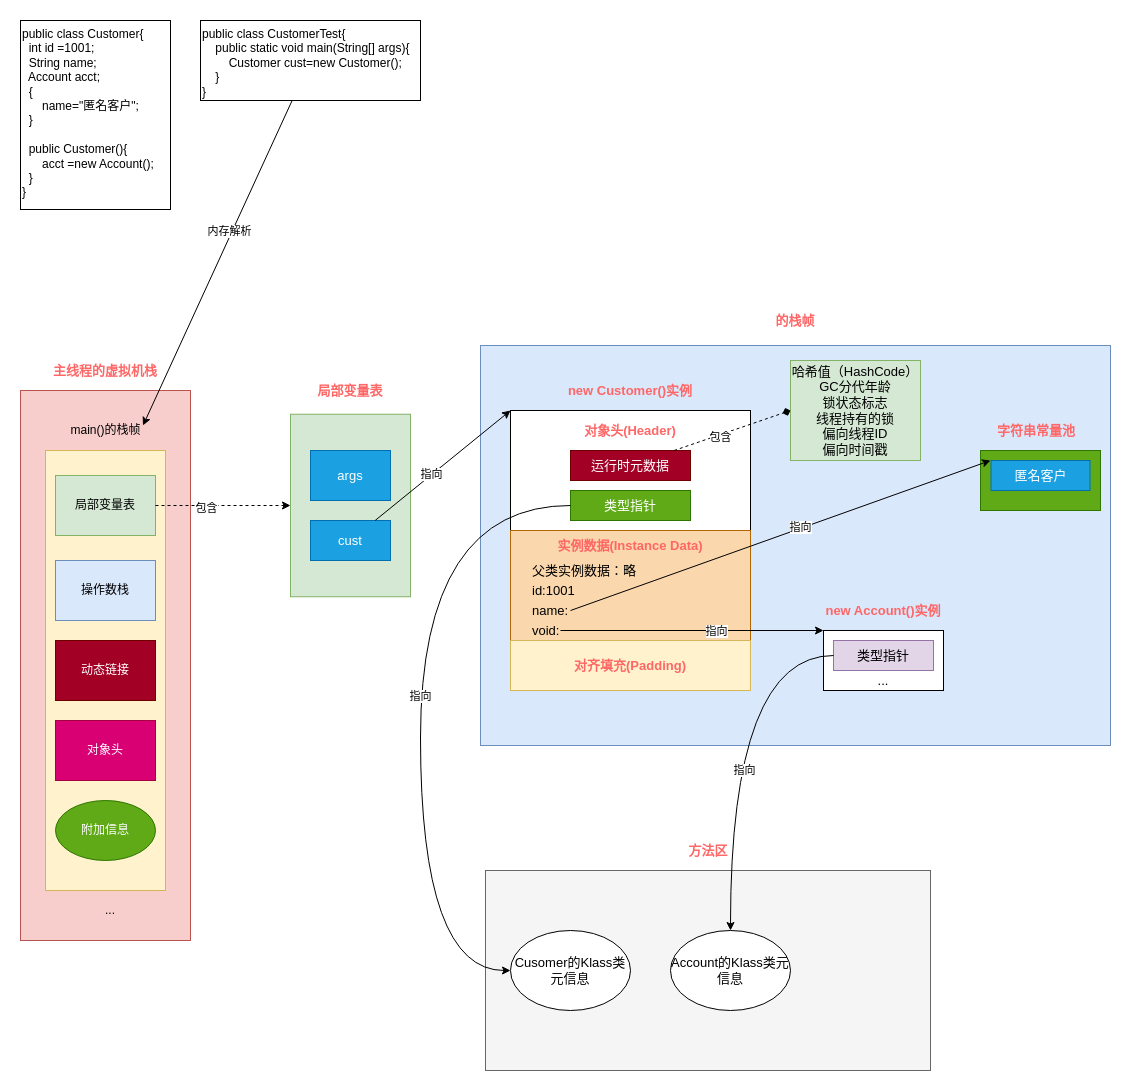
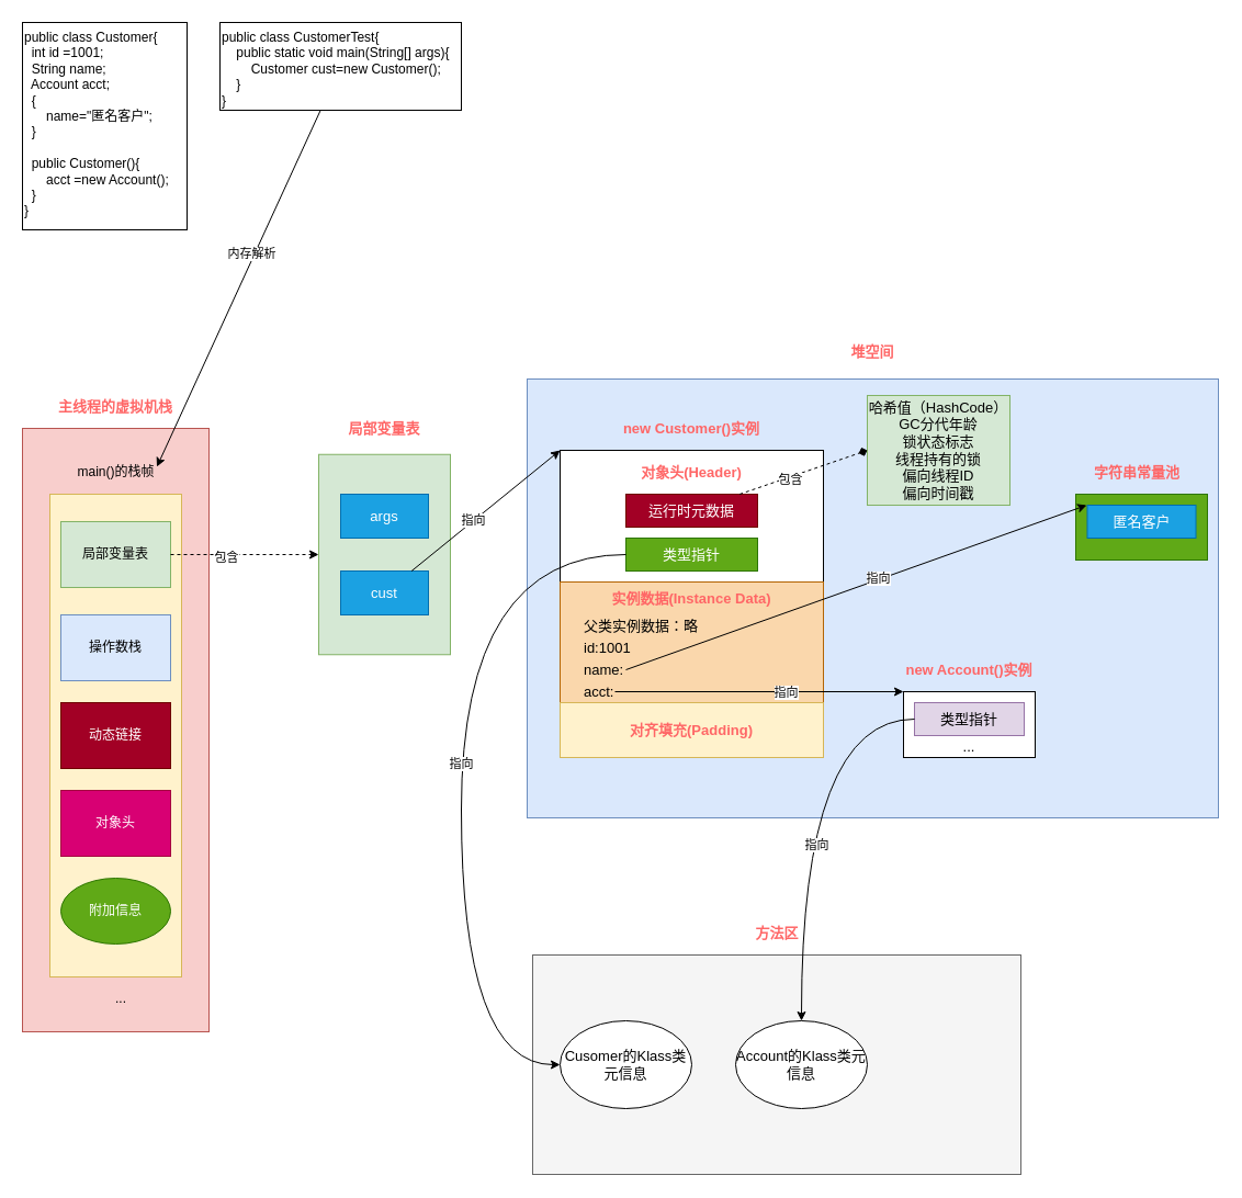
- <mxCell id="39" value="的栈帧" style="text;html=1;strokeColor=none;fillColor=none;align=center;verticalAlign=middle;whiteSpace=wrap;rounded=0;fontSize=13;fontStyle=1;fontColor=#FF6666;" parent="1" vertex="1"><mxGeometry x="739" y="310" width="112" height="20" as="geometry" /></mxCell>
+ <mxCell id="39" value="堆空间" style="text;html=1;strokeColor=none;fillColor=none;align=center;verticalAlign=middle;whiteSpace=wrap;rounded=0;fontSize=13;fontStyle=1;fontColor=#FF6666;" parent="1" vertex="1"><mxGeometry x="739" y="310" width="112" height="20" as="geometry" /></mxCell>
- <mxCell id="21" value="args" style="rounded=0;whiteSpace=wrap;html=1;fontSize=13;fontColor=#ffffff;fillColor=#1ba1e2;strokeColor=#006EAF;" parent="19" vertex="1"><mxGeometry x="20" y="70" width="80" height="50" as="geometry" /></mxCell>
+ <mxCell id="21" value="args" style="rounded=0;whiteSpace=wrap;html=1;fontSize=13;fontColor=#ffffff;fillColor=#1ba1e2;strokeColor=#006EAF;" parent="19" vertex="1"><mxGeometry x="20" y="70" width="80" height="40" as="geometry" /></mxCell>
- <mxCell id="36" value="void:" style="text;html=1;strokeColor=none;fillColor=none;align=left;verticalAlign=middle;whiteSpace=wrap;rounded=0;fontSize=13;fontColor=#000000;" parent="24" vertex="1"><mxGeometry x="20" y="240" width="30" height="20" as="geometry" /></mxCell>
+ <mxCell id="36" value="acct:" style="text;html=1;strokeColor=none;fillColor=none;align=left;verticalAlign=middle;whiteSpace=wrap;rounded=0;fontSize=13;fontColor=#000000;" parent="24" vertex="1"><mxGeometry x="20" y="240" width="30" height="20" as="geometry" /></mxCell>
